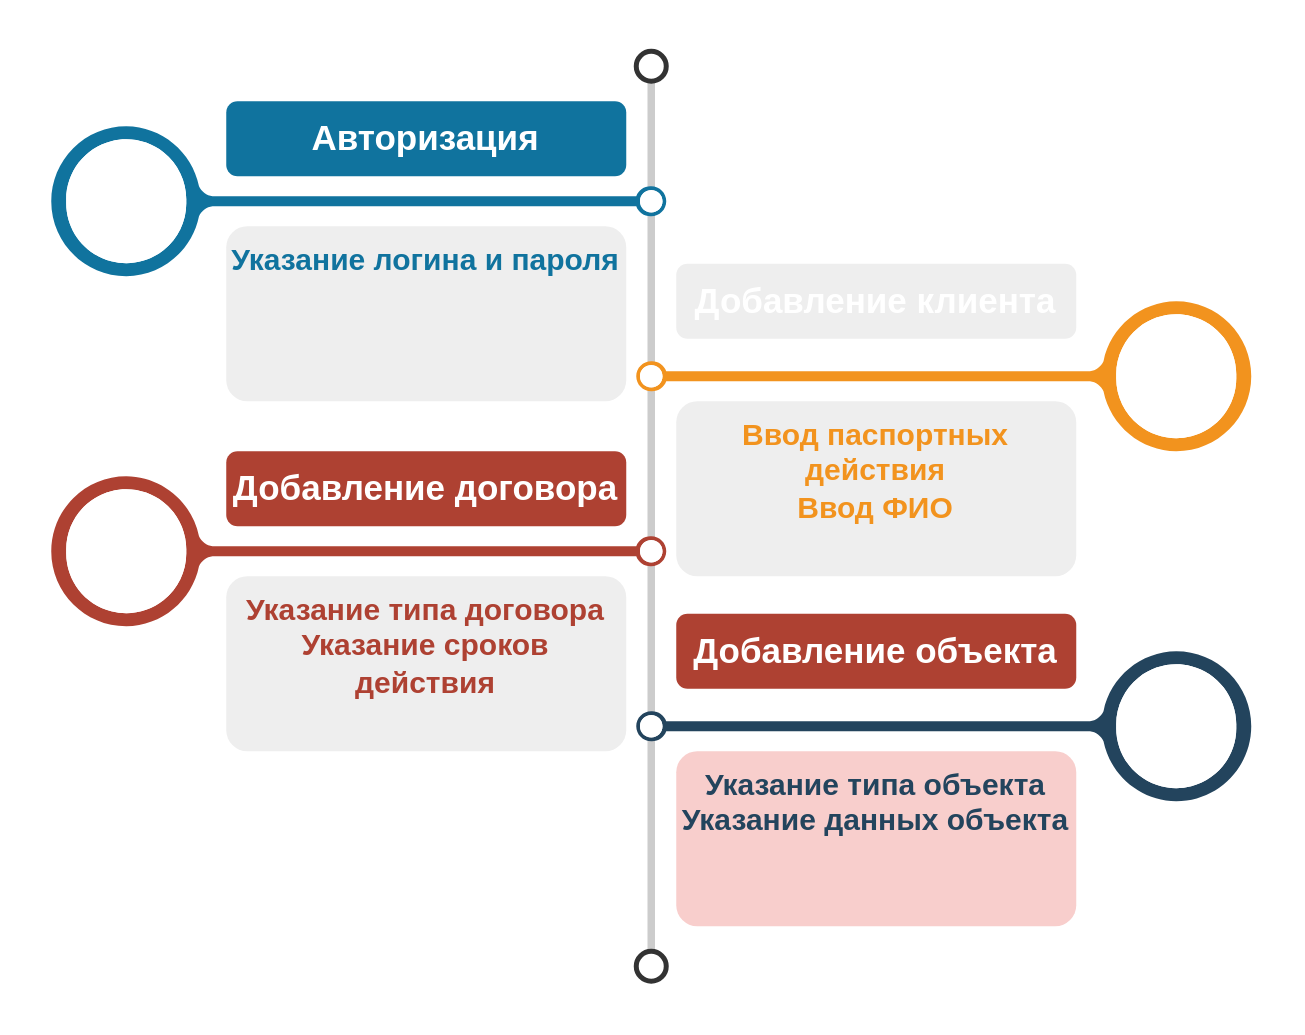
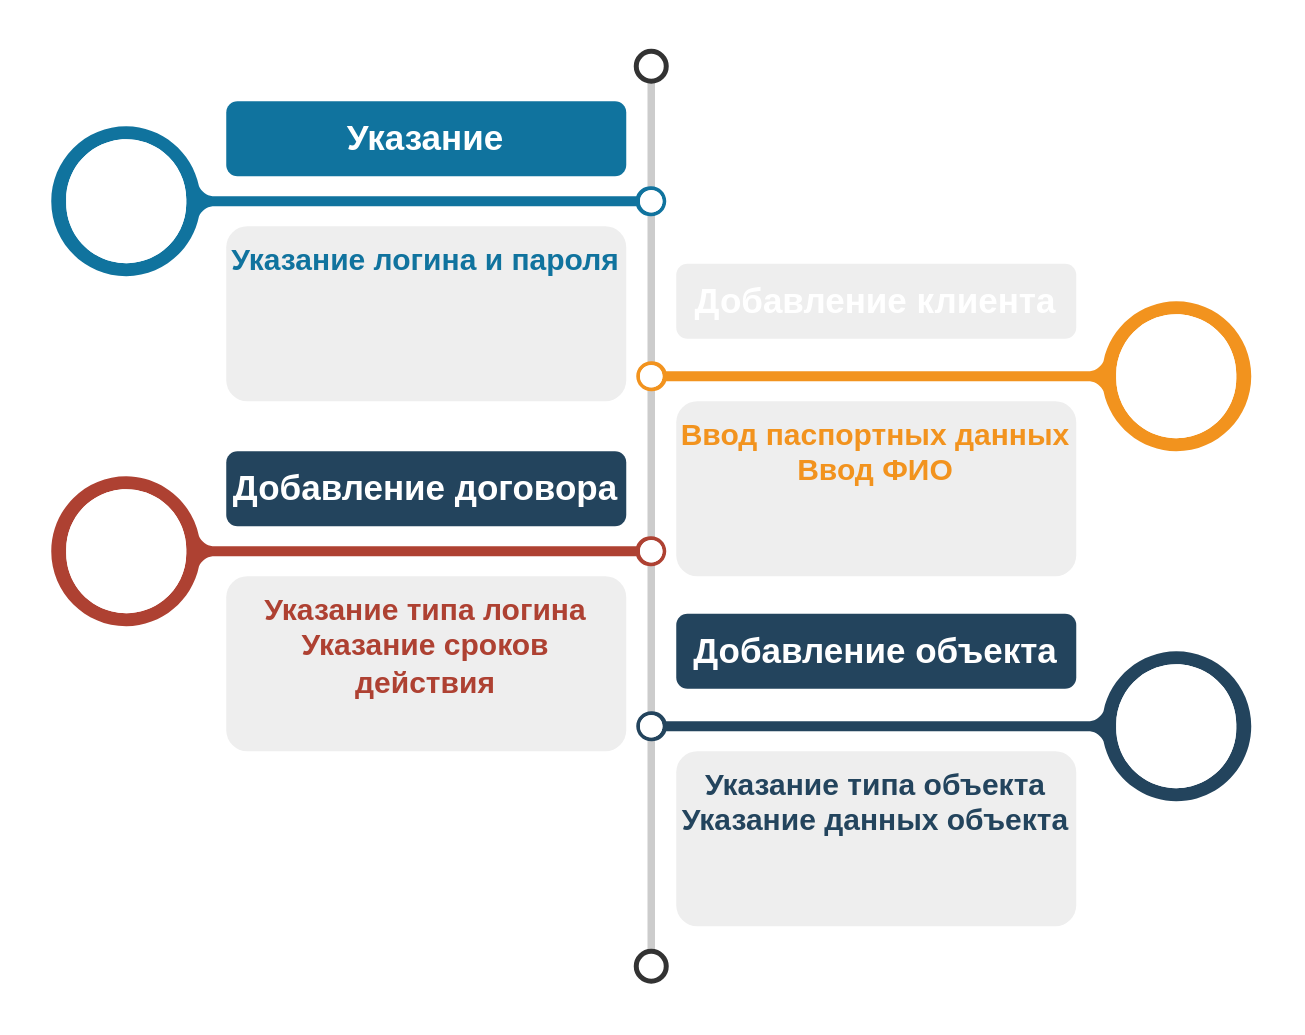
- <mxCell id="10" value="Авторизация" style="fillColor=#10739E;strokecolor=none;rounded=1;fontColor=#FFFFFF;strokeColor=none;fontStyle=1;fontSize=14;whiteSpace=wrap;html=1;" vertex="1" parent="2"><mxGeometry x="70" y="20" width="160" height="30" as="geometry" /></mxCell>
+ <mxCell id="10" value="Указание" style="fillColor=#10739E;strokecolor=none;rounded=1;fontColor=#FFFFFF;strokeColor=none;fontStyle=1;fontSize=14;whiteSpace=wrap;html=1;" vertex="1" parent="2"><mxGeometry x="70" y="20" width="160" height="30" as="geometry" /></mxCell>
- <mxCell id="15" value="&lt;font color=&quot;#f2931e&quot;&gt;&lt;b&gt;Ввод паспортных действия&lt;/b&gt;&lt;/font&gt;&lt;div&gt;&lt;font color=&quot;#f2931e&quot;&gt;&lt;b&gt;Ввод ФИО&lt;/b&gt;&lt;/font&gt;&lt;/div&gt;" style="rounded=1;strokeColor=none;fillColor=#EEEEEE;align=center;arcSize=12;verticalAlign=top;whiteSpace=wrap;html=1;fontSize=12;" vertex="1" parent="2"><mxGeometry x="250" y="140" width="160" height="70" as="geometry" /></mxCell>
+ <mxCell id="15" value="&lt;font color=&quot;#f2931e&quot;&gt;&lt;b&gt;Ввод паспортных данных&lt;/b&gt;&lt;/font&gt;&lt;div&gt;&lt;font color=&quot;#f2931e&quot;&gt;&lt;b&gt;Ввод ФИО&lt;/b&gt;&lt;/font&gt;&lt;/div&gt;" style="rounded=1;strokeColor=none;fillColor=#EEEEEE;align=center;arcSize=12;verticalAlign=top;whiteSpace=wrap;html=1;fontSize=12;" vertex="1" parent="2"><mxGeometry x="250" y="140" width="160" height="70" as="geometry" /></mxCell>
- <mxCell id="12" value="Добавление договора" style="fillColor=#AE4132;strokecolor=none;rounded=1;fontColor=#FFFFFF;strokeColor=none;fontStyle=1;fontSize=14;whiteSpace=wrap;html=1;" vertex="1" parent="2"><mxGeometry x="70" y="160" width="160" height="30" as="geometry" /></mxCell>
+ <mxCell id="12" value="Добавление договора" style="fillColor=#23445d;strokecolor=none;rounded=1;fontColor=#FFFFFF;strokeColor=none;fontStyle=1;fontSize=14;whiteSpace=wrap;html=1;" vertex="1" parent="2"><mxGeometry x="70" y="160" width="160" height="30" as="geometry" /></mxCell>
- <mxCell id="16" value="&lt;font style=&quot;font-size: 10px&quot;&gt;&lt;font style=&quot;font-size: 12px&quot; color=&quot;#AE4132&quot;&gt;&lt;b&gt;Указание типа договора&lt;/b&gt;&lt;/font&gt;&lt;/font&gt;&lt;div&gt;&lt;font style=&quot;&quot;&gt;&lt;font color=&quot;#ae4132&quot;&gt;&lt;b&gt;Указание сроков действия&lt;/b&gt;&lt;/font&gt;&lt;/font&gt;&lt;/div&gt;" style="rounded=1;strokeColor=none;fillColor=#EEEEEE;align=center;arcSize=12;verticalAlign=top;whiteSpace=wrap;html=1;fontSize=12;" vertex="1" parent="2"><mxGeometry x="70" y="210" width="160" height="70" as="geometry" /></mxCell>
+ <mxCell id="16" value="&lt;font style=&quot;font-size: 10px&quot;&gt;&lt;font style=&quot;font-size: 12px&quot; color=&quot;#AE4132&quot;&gt;&lt;b&gt;Указание типа логина&lt;/b&gt;&lt;/font&gt;&lt;/font&gt;&lt;div&gt;&lt;font style=&quot;&quot;&gt;&lt;font color=&quot;#ae4132&quot;&gt;&lt;b&gt;Указание сроков действия&lt;/b&gt;&lt;/font&gt;&lt;/font&gt;&lt;/div&gt;" style="rounded=1;strokeColor=none;fillColor=#EEEEEE;align=center;arcSize=12;verticalAlign=top;whiteSpace=wrap;html=1;fontSize=12;" vertex="1" parent="2"><mxGeometry x="70" y="210" width="160" height="70" as="geometry" /></mxCell>
- <mxCell id="13" value="Добавление объекта" style="fillColor=#ae4132;strokecolor=none;rounded=1;fontColor=#FFFFFF;strokeColor=none;fontStyle=1;fontSize=14;whiteSpace=wrap;html=1;" vertex="1" parent="2"><mxGeometry x="250" y="225" width="160" height="30" as="geometry" /></mxCell>
+ <mxCell id="13" value="Добавление объекта" style="fillColor=#23445D;strokecolor=none;rounded=1;fontColor=#FFFFFF;strokeColor=none;fontStyle=1;fontSize=14;whiteSpace=wrap;html=1;" vertex="1" parent="2"><mxGeometry x="250" y="225" width="160" height="30" as="geometry" /></mxCell>
- <mxCell id="17" value="&lt;font style=&quot;&quot;&gt;&lt;font color=&quot;#23445d&quot;&gt;&lt;b&gt;Указание типа объекта&lt;/b&gt;&lt;/font&gt;&lt;/font&gt;&lt;div&gt;&lt;font style=&quot;&quot;&gt;&lt;font color=&quot;#23445d&quot;&gt;&lt;b&gt;Указание данных объекта&lt;/b&gt;&lt;/font&gt;&lt;/font&gt;&lt;/div&gt;" style="rounded=1;strokeColor=none;fillColor=#f8cecc;align=center;arcSize=12;verticalAlign=top;whiteSpace=wrap;html=1;fontSize=12;" vertex="1" parent="2"><mxGeometry x="250" y="280" width="160" height="70" as="geometry" /></mxCell>
+ <mxCell id="17" value="&lt;font style=&quot;&quot;&gt;&lt;font color=&quot;#23445d&quot;&gt;&lt;b&gt;Указание типа объекта&lt;/b&gt;&lt;/font&gt;&lt;/font&gt;&lt;div&gt;&lt;font style=&quot;&quot;&gt;&lt;font color=&quot;#23445d&quot;&gt;&lt;b&gt;Указание данных объекта&lt;/b&gt;&lt;/font&gt;&lt;/font&gt;&lt;/div&gt;" style="rounded=1;strokeColor=none;fillColor=#EEEEEE;align=center;arcSize=12;verticalAlign=top;whiteSpace=wrap;html=1;fontSize=12;" vertex="1" parent="2"><mxGeometry x="250" y="280" width="160" height="70" as="geometry" /></mxCell>
